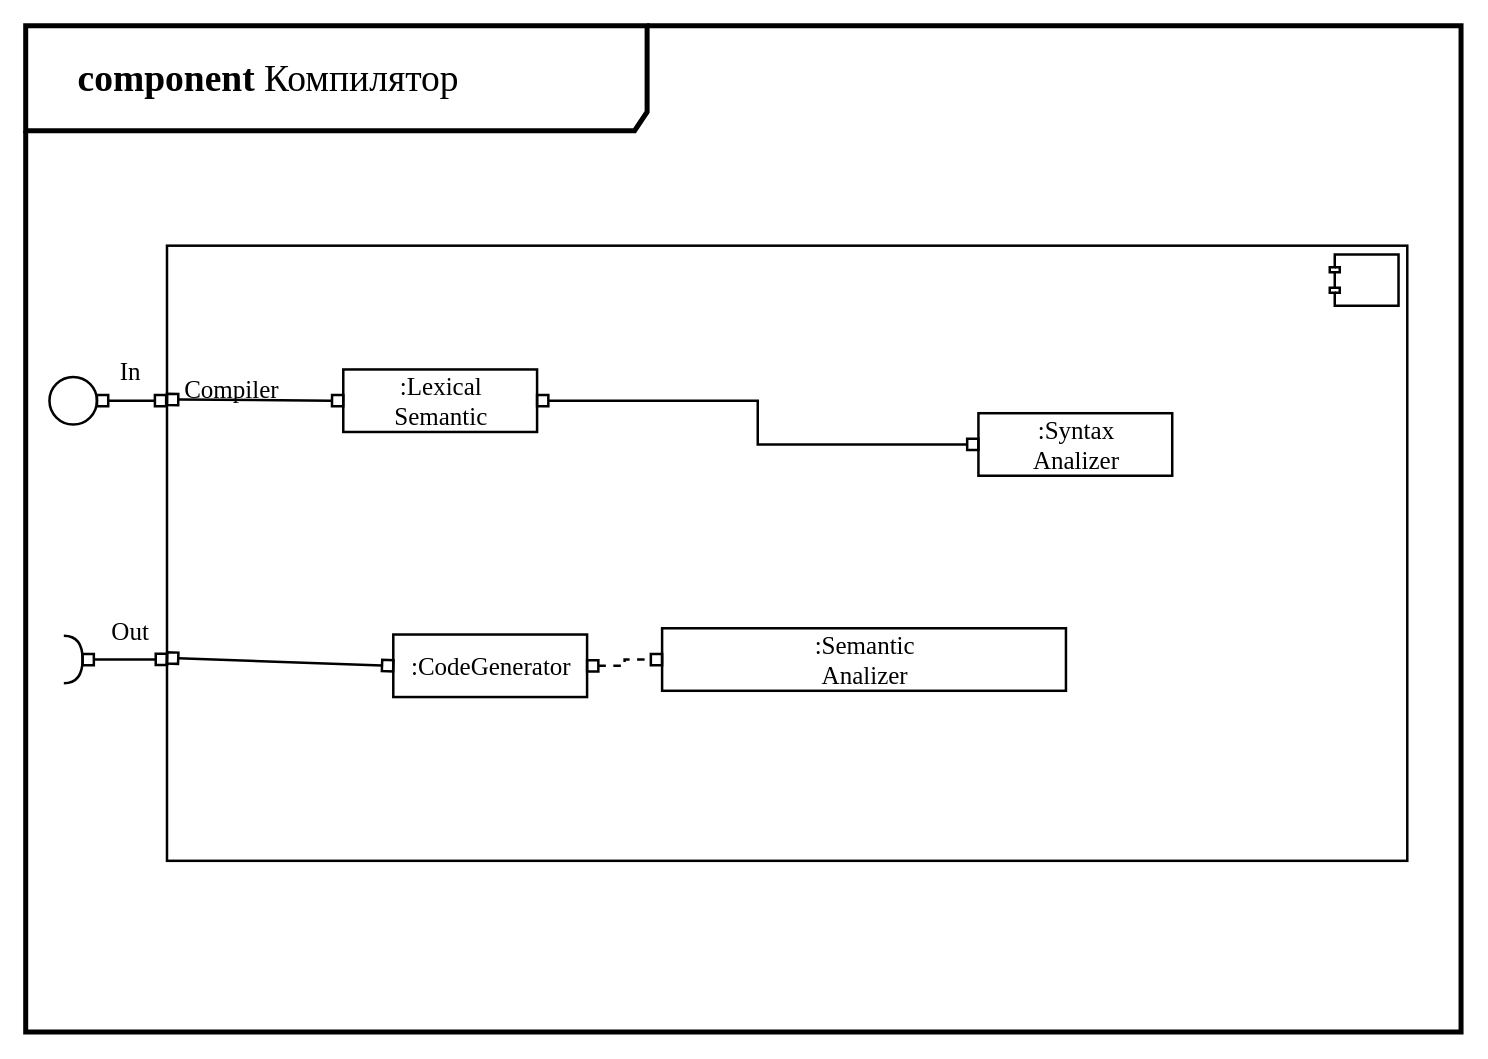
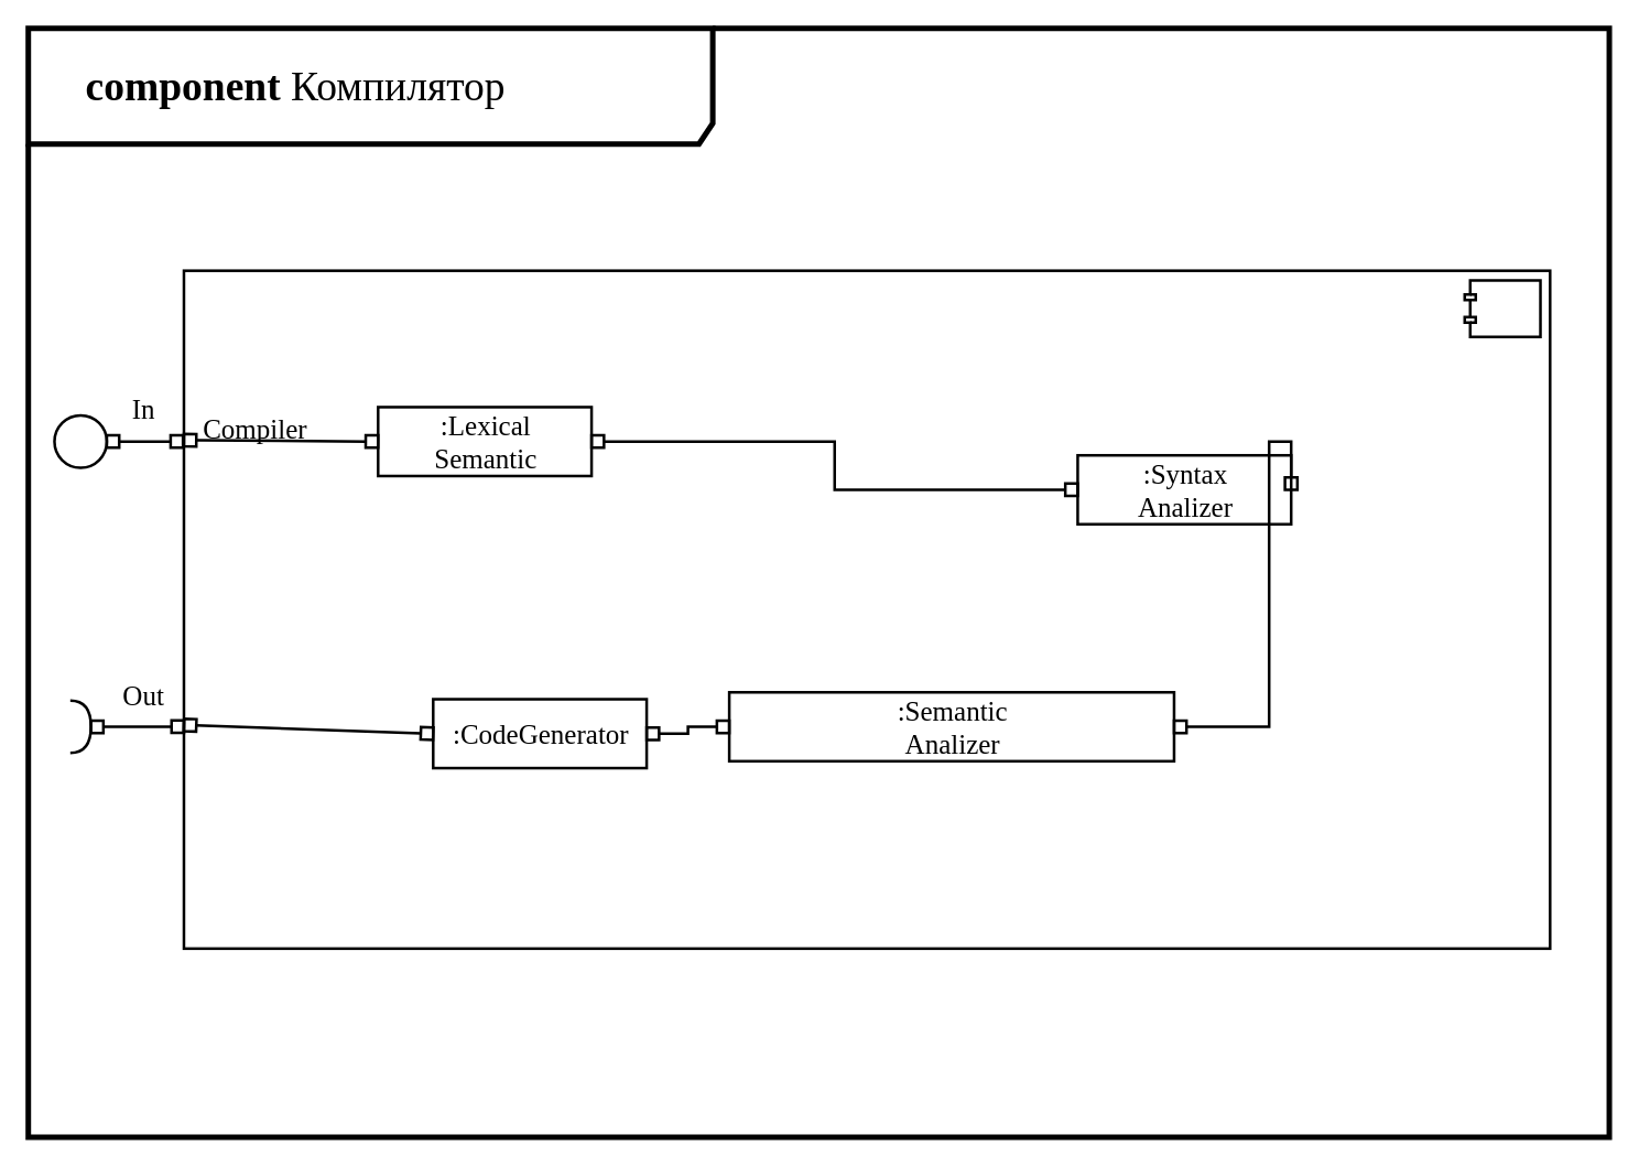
+ <mxCell id="11" style="edgeStyle=orthogonalEdgeStyle;rounded=0;orthogonalLoop=1;jettySize=auto;html=1;exitX=1;exitY=0.5;exitDx=0;exitDy=0;entryX=1;entryY=0.5;entryDx=0;entryDy=0;labelBackgroundColor=none;startArrow=box;startFill=0;endArrow=box;endFill=0;strokeColor=#000000;strokeWidth=2;fontFamily=Times New Roman;fontSize=20;fontColor=none;" edge="1" parent="1" source="12" target="13"><mxGeometry relative="1" as="geometry"><Array as="points"><mxPoint x="921" y="320" /><mxPoint x="921" y="527" /></Array></mxGeometry></mxCell>
- <mxCell id="8" style="edgeStyle=orthogonalEdgeStyle;rounded=0;orthogonalLoop=1;jettySize=auto;html=1;exitX=1;exitY=0.5;exitDx=0;exitDy=0;entryX=0;entryY=0.5;entryDx=0;entryDy=0;fontFamily=Times New Roman;fontSize=20;fontColor=#000000;strokeWidth=2;strokeColor=#000000;endArrow=box;endFill=0;startArrow=box;startFill=0;dashed=1;" edge="1" parent="1" source="10" target="13"><mxGeometry relative="1" as="geometry" /></mxCell>
+ <mxCell id="8" style="edgeStyle=orthogonalEdgeStyle;rounded=0;orthogonalLoop=1;jettySize=auto;html=1;exitX=1;exitY=0.5;exitDx=0;exitDy=0;entryX=0;entryY=0.5;entryDx=0;entryDy=0;fontFamily=Times New Roman;fontSize=20;fontColor=#000000;strokeWidth=2;strokeColor=#000000;endArrow=box;endFill=0;startArrow=box;startFill=0;" edge="1" parent="1" source="10" target="13"><mxGeometry relative="1" as="geometry" /></mxCell>
